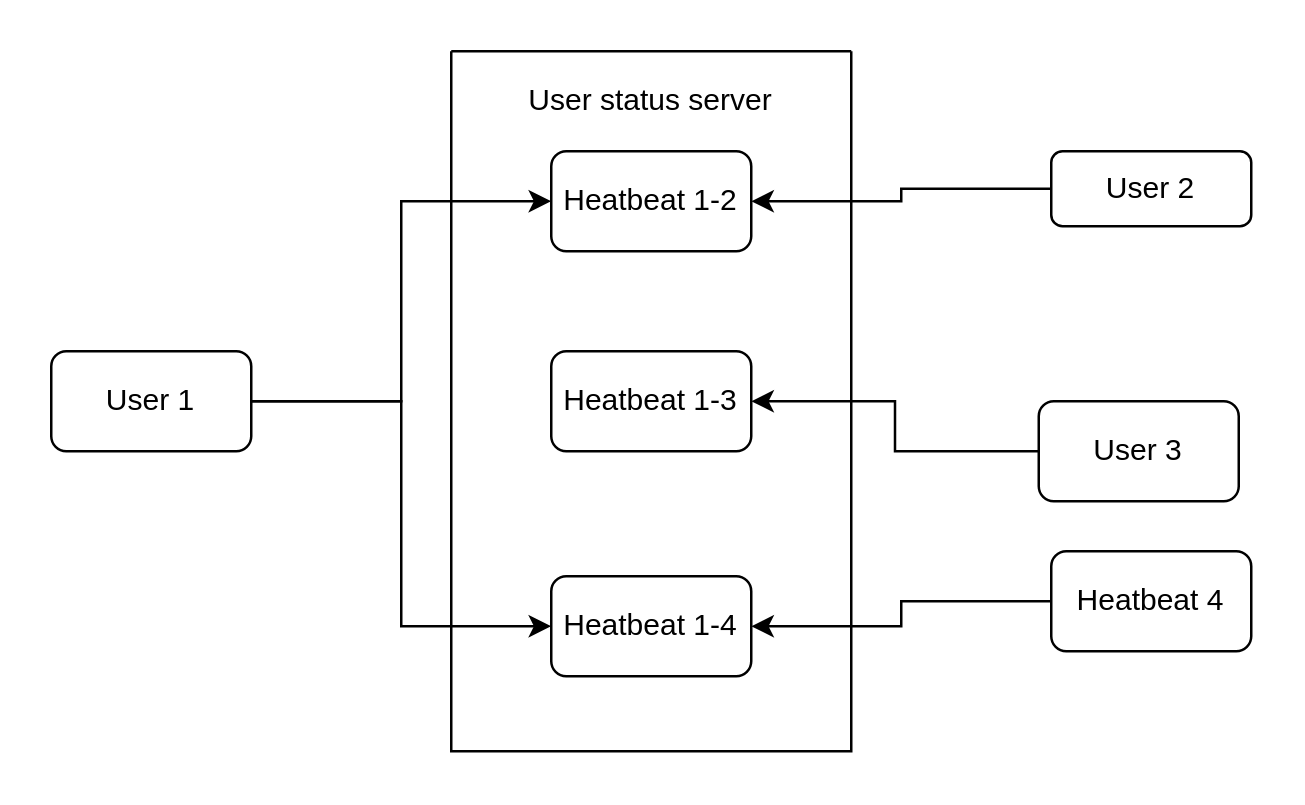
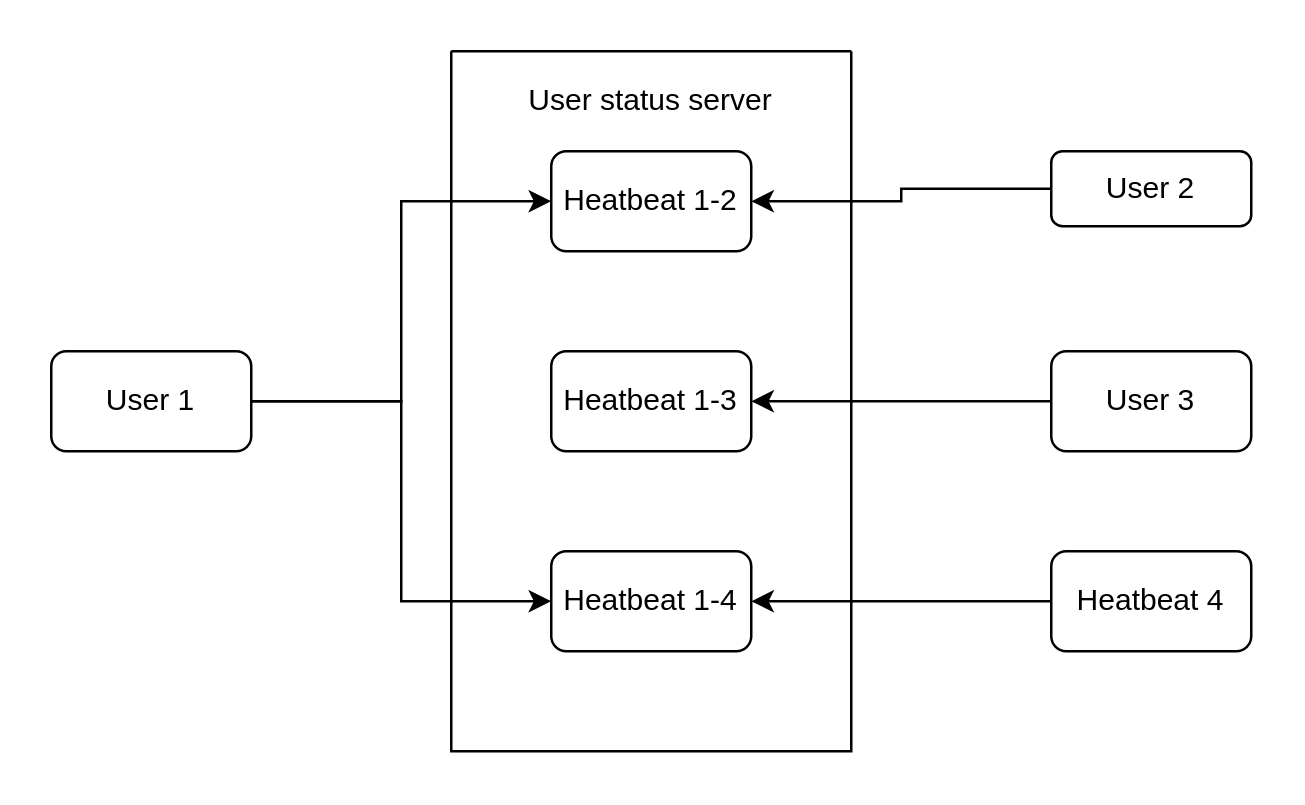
- <mxCell id="12" value="User 3" style="rounded=1;whiteSpace=wrap;html=1;" vertex="1" parent="1"><mxGeometry x="415" y="160" width="80" height="40" as="geometry" /></mxCell>
+ <mxCell id="12" value="User 3" style="rounded=1;whiteSpace=wrap;html=1;" vertex="1" parent="1"><mxGeometry x="420" y="140" width="80" height="40" as="geometry" /></mxCell>
- <mxCell id="5" value="Heatbeat 1-4" style="rounded=1;whiteSpace=wrap;html=1;" vertex="1" parent="2"><mxGeometry x="40" y="210" width="80" height="40" as="geometry" /></mxCell>
+ <mxCell id="5" value="Heatbeat 1-4" style="rounded=1;whiteSpace=wrap;html=1;" vertex="1" parent="2"><mxGeometry x="40" y="200" width="80" height="40" as="geometry" /></mxCell>
